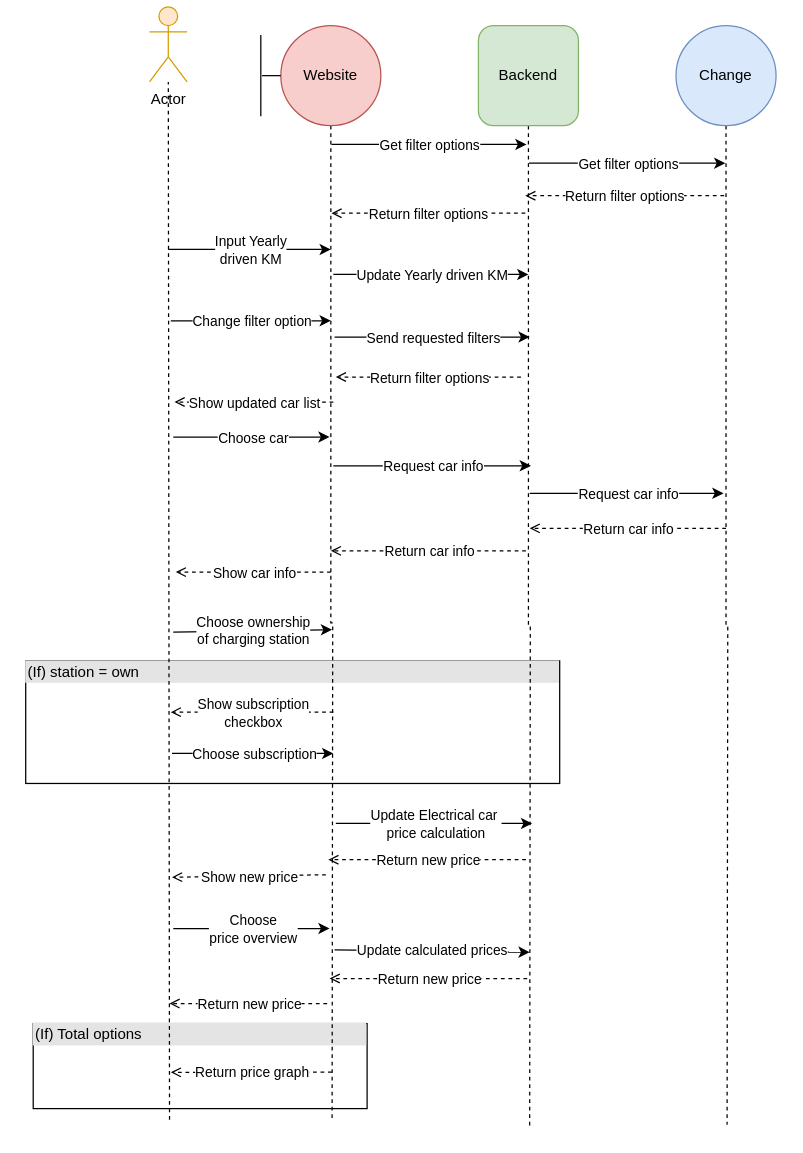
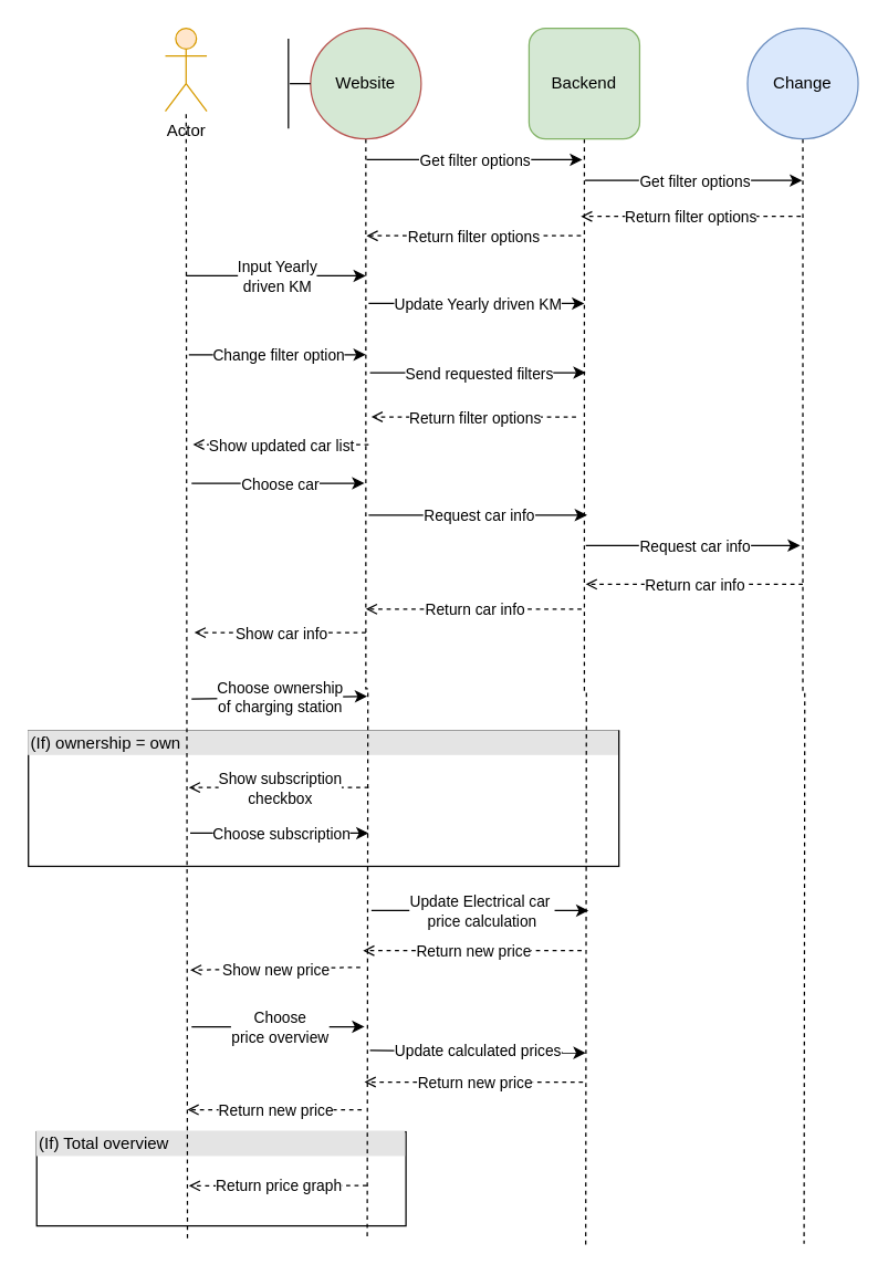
- <mxCell id="8" value="Actor" style="shape=umlActor;verticalLabelPosition=bottom;verticalAlign=top;html=1;outlineConnect=0;fillColor=#ffe6cc;strokeColor=#d79b00;" vertex="1" parent="1"><mxGeometry x="119" y="5" width="30" height="60" as="geometry" /></mxCell>
+ <mxCell id="8" value="Actor" style="shape=umlActor;verticalLabelPosition=bottom;verticalAlign=top;html=1;outlineConnect=0;fillColor=#ffe6cc;strokeColor=#d79b00;" vertex="1" parent="1"><mxGeometry x="119" y="20" width="30" height="60" as="geometry" /></mxCell>
- <mxCell id="11" value="Website" style="ellipse;whiteSpace=wrap;html=1;aspect=fixed;fillColor=#f8cecc;strokeColor=#b85450;" vertex="1" parent="1"><mxGeometry x="224" y="20" width="80" height="80" as="geometry" /></mxCell>
+ <mxCell id="11" value="Website" style="ellipse;whiteSpace=wrap;html=1;aspect=fixed;fillColor=#d5e8d4;strokeColor=#b85450;" vertex="1" parent="1"><mxGeometry x="224" y="20" width="80" height="80" as="geometry" /></mxCell>
- <mxCell id="5" value="&lt;div style=&quot;box-sizing:border-box;width:100%;background:#e4e4e4;padding:2px;&quot;&gt;(If) station = own&amp;nbsp;&lt;br&gt;&lt;/div&gt;" style="verticalAlign=top;align=left;overflow=fill;html=1;" vertex="1" parent="1"><mxGeometry x="20" y="528" width="427" height="98" as="geometry" /></mxCell>
+ <mxCell id="5" value="&lt;div style=&quot;box-sizing:border-box;width:100%;background:#e4e4e4;padding:2px;&quot;&gt;(If) ownership = own&amp;nbsp;&lt;br&gt;&lt;/div&gt;" style="verticalAlign=top;align=left;overflow=fill;html=1;" vertex="1" parent="1"><mxGeometry x="20" y="528" width="427" height="98" as="geometry" /></mxCell>
- <mxCell id="2" value="&lt;div style=&quot;box-sizing:border-box;width:100%;background:#e4e4e4;padding:2px;&quot;&gt;(If) Total options&lt;br&gt;&lt;/div&gt;" style="verticalAlign=top;align=left;overflow=fill;html=1;" vertex="1" parent="1"><mxGeometry x="26" y="818" width="267" height="68" as="geometry" /></mxCell>
+ <mxCell id="2" value="&lt;div style=&quot;box-sizing:border-box;width:100%;background:#e4e4e4;padding:2px;&quot;&gt;(If) Total overview&lt;br&gt;&lt;/div&gt;" style="verticalAlign=top;align=left;overflow=fill;html=1;" vertex="1" parent="1"><mxGeometry x="26" y="818" width="267" height="68" as="geometry" /></mxCell>
